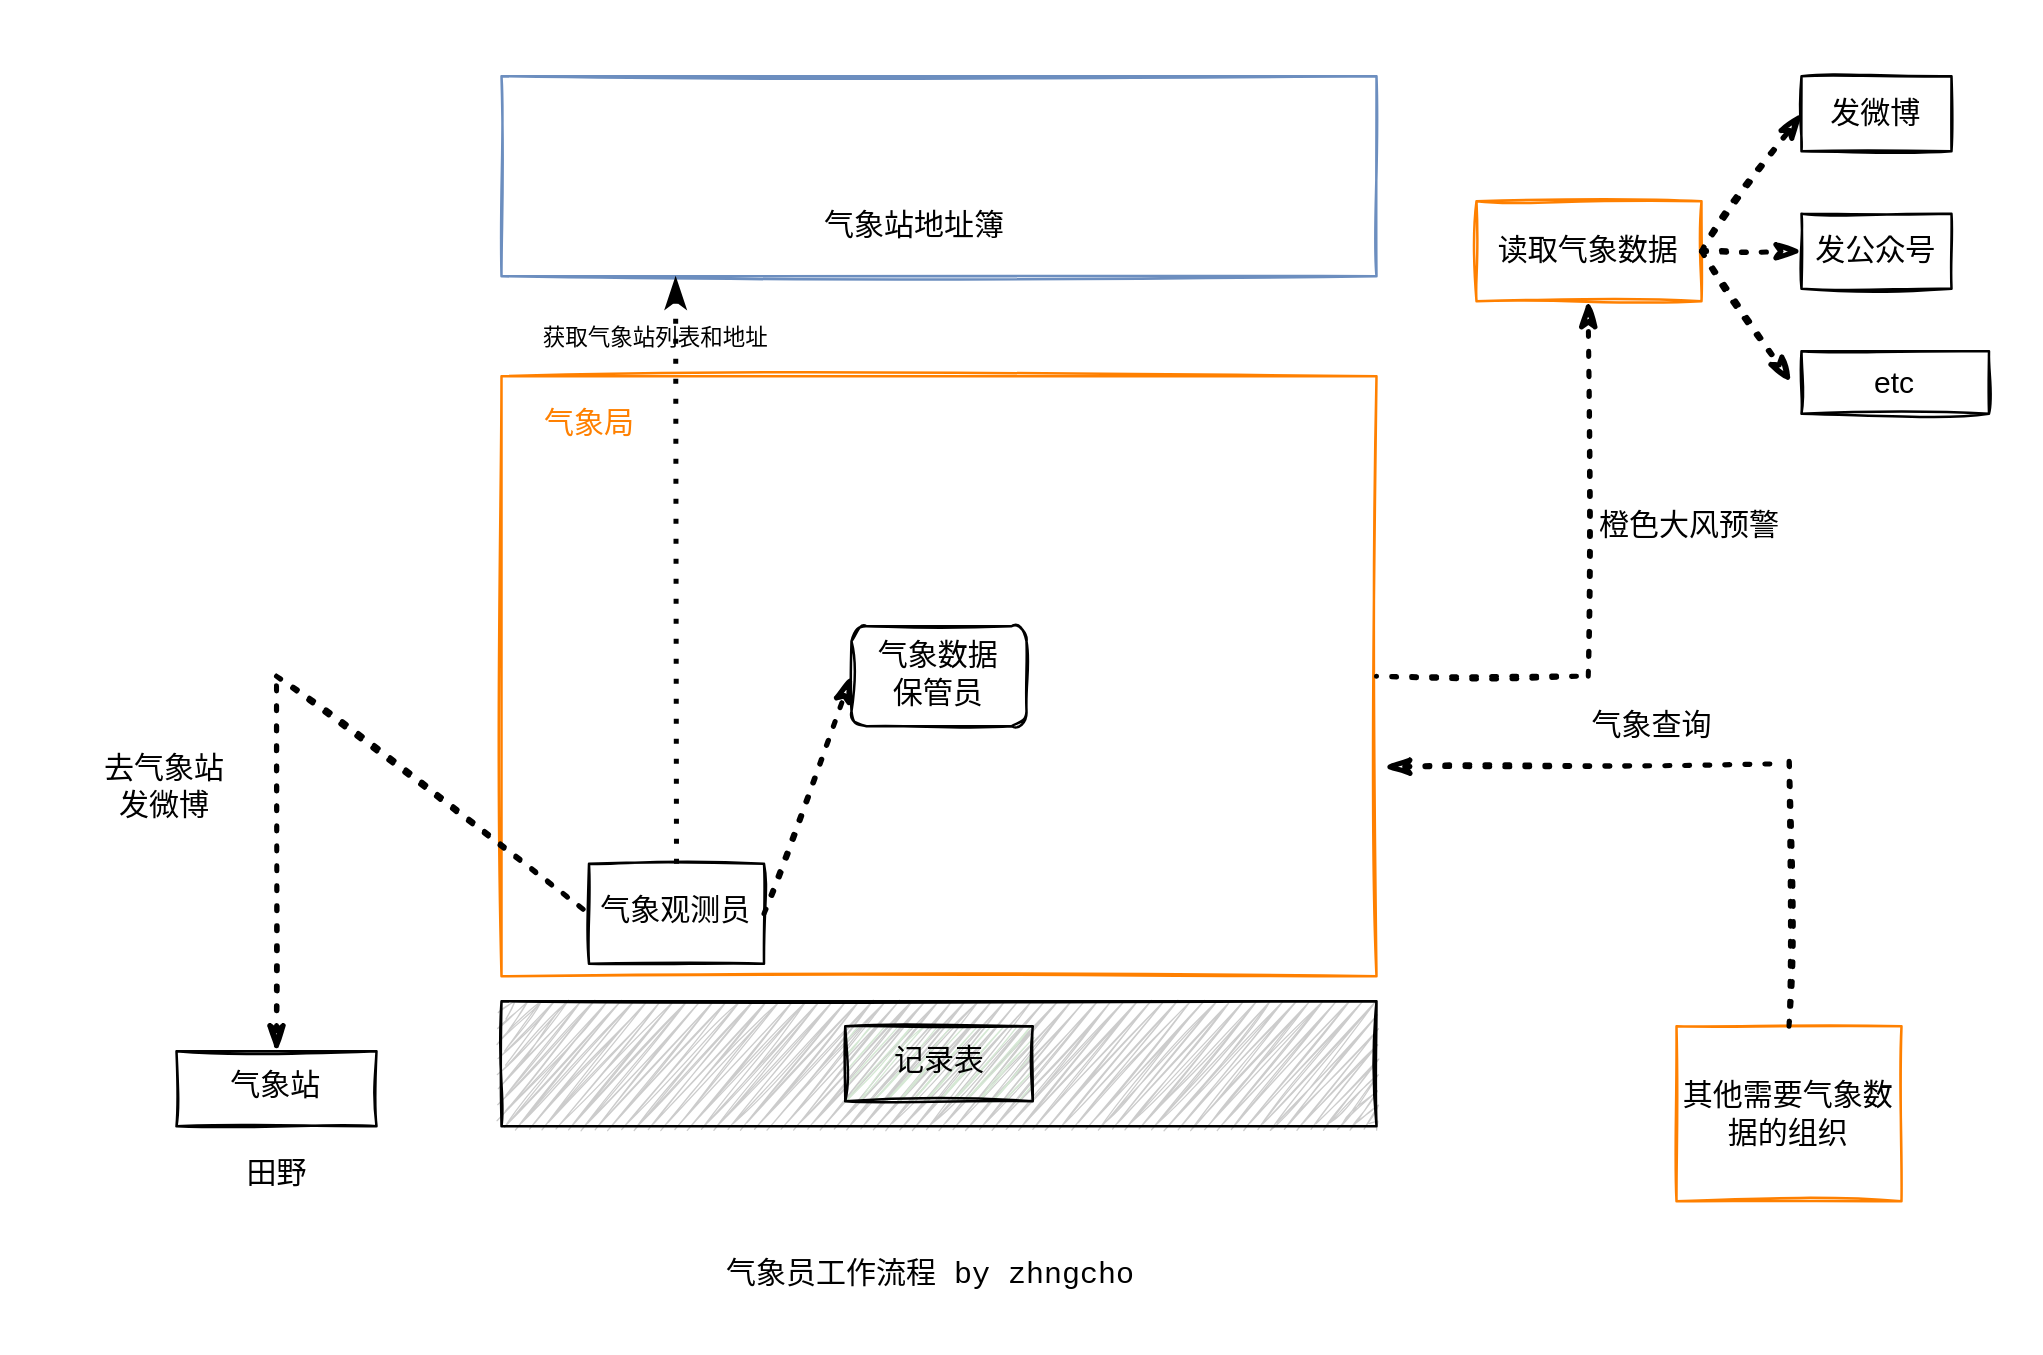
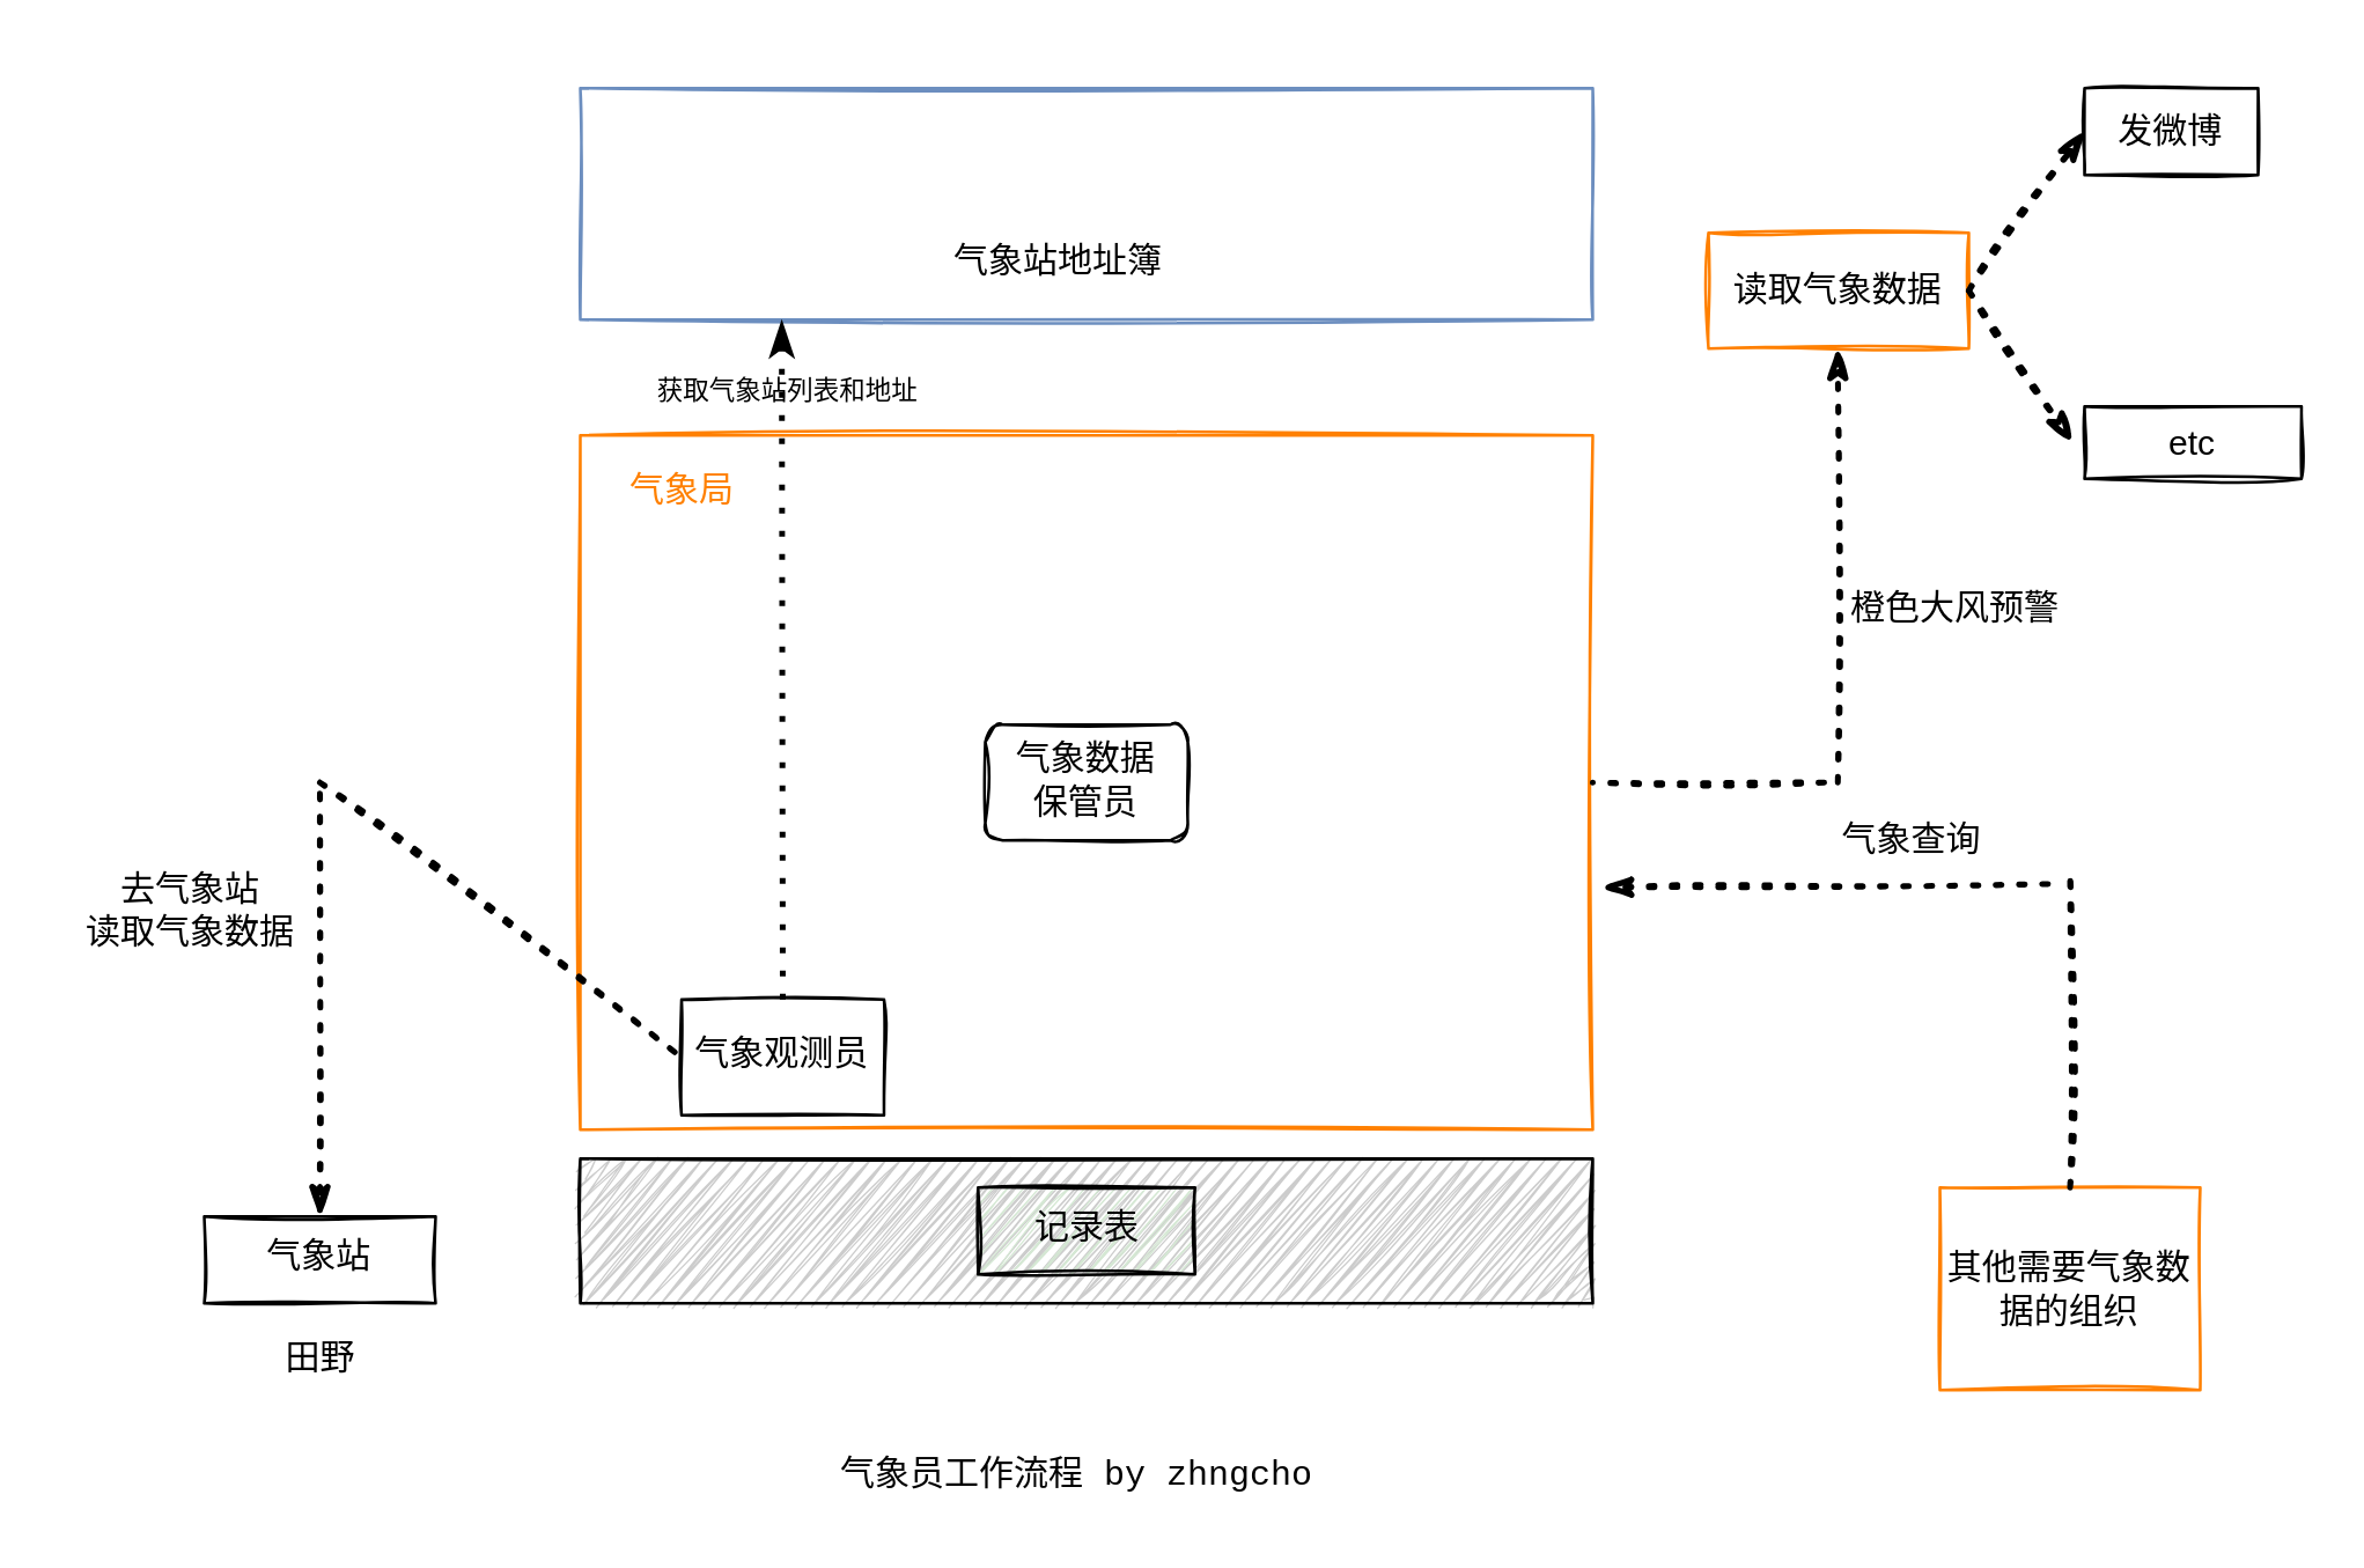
- <mxCell id="24" value="" style="endArrow=classicThin;dashed=1;html=1;dashPattern=1 3;strokeWidth=2;entryX=0;entryY=0.5;entryDx=0;entryDy=0;exitX=1;exitY=0.5;exitDx=0;exitDy=0;endFill=1;sketch=1;" parent="1" source="15" target="21" edge="1"><mxGeometry width="50" height="50" relative="1" as="geometry"><mxPoint x="310" y="370" as="sourcePoint" /><mxPoint x="360" y="320" as="targetPoint" /></mxGeometry></mxCell>
- <mxCell id="21" value="发公众号" style="whiteSpace=wrap;html=1;strokeColor=#000000;fillColor=none;sketch=1;" parent="1" vertex="1"><mxGeometry x="720" y="85" width="60" height="30" as="geometry" /></mxCell>
- <mxCell id="33" value="&lt;font style=&quot;font-size: 9px&quot;&gt;获取气象站列表和地址&lt;/font&gt;" style="text;html=1;strokeColor=none;fillColor=none;align=center;verticalAlign=middle;whiteSpace=wrap;rounded=0;sketch=1;" vertex="1" parent="1"><mxGeometry x="192" y="124" width="140" height="20" as="geometry" /></mxCell>
+ <mxCell id="33" value="&lt;font style=&quot;font-size: 9px&quot;&gt;获取气象站列表和地址&lt;/font&gt;" style="text;html=1;strokeColor=none;fillColor=none;align=center;verticalAlign=middle;whiteSpace=wrap;rounded=0;sketch=1;" vertex="1" parent="1"><mxGeometry x="202" y="124" width="140" height="20" as="geometry" /></mxCell>
- <mxCell id="12" value="去气象站&lt;br&gt;发微博" style="text;html=1;align=center;verticalAlign=middle;resizable=0;points=[];autosize=1;fontFamily=Courier New;sketch=1;" parent="1" vertex="1"><mxGeometry x="20" y="300" width="90" height="30" as="geometry" /></mxCell>
+ <mxCell id="12" value="去气象站&lt;br&gt;读取气象数据" style="text;html=1;align=center;verticalAlign=middle;resizable=0;points=[];autosize=1;fontFamily=Courier New;sketch=1;" parent="1" vertex="1"><mxGeometry x="20" y="300" width="90" height="30" as="geometry" /></mxCell>
- <mxCell id="11" value="" style="endArrow=classicThin;dashed=1;html=1;dashPattern=1 3;strokeWidth=2;fontFamily=Courier New;entryX=0;entryY=0.5;entryDx=0;entryDy=0;exitX=1;exitY=0.5;exitDx=0;exitDy=0;endFill=1;sketch=1;" parent="1" source="7" target="8" edge="1"><mxGeometry width="50" height="50" relative="1" as="geometry"><mxPoint x="300" y="220" as="sourcePoint" /><mxPoint x="350" y="170" as="targetPoint" /></mxGeometry></mxCell>
